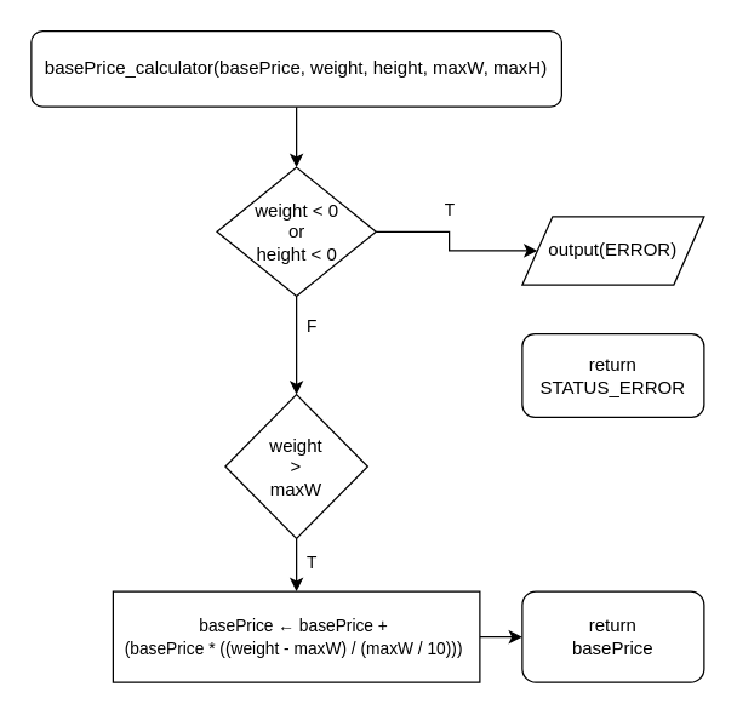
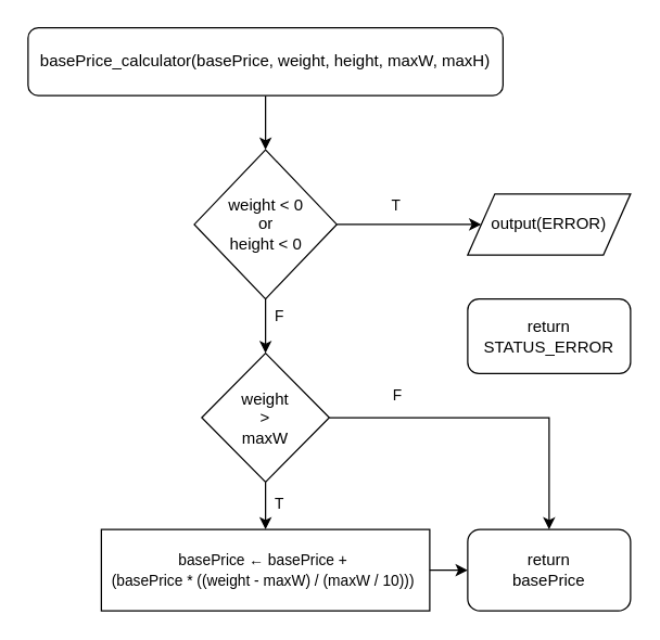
- <mxCell id="8" value="weight &amp;lt; 0&lt;div&gt;or&lt;/div&gt;&lt;div&gt;height &amp;lt; 0&lt;/div&gt;" style="rhombus;whiteSpace=wrap;html=1;" vertex="1" parent="1"><mxGeometry x="142.5" y="110" width="105" height="85" as="geometry" /></mxCell>
+ <mxCell id="8" value="weight &amp;lt; 0&lt;div&gt;or&lt;/div&gt;&lt;div&gt;height &amp;lt; 0&lt;/div&gt;" style="rhombus;whiteSpace=wrap;html=1;" vertex="1" parent="1"><mxGeometry x="142.5" y="110" width="105" height="110" as="geometry" /></mxCell>
+ <mxCell id="15" style="edgeStyle=orthogonalEdgeStyle;rounded=0;orthogonalLoop=1;jettySize=auto;html=1;exitX=1;exitY=0.5;exitDx=0;exitDy=0;entryX=0.5;entryY=0;entryDx=0;entryDy=0;" edge="1" parent="1" source="17" target="18"><mxGeometry relative="1" as="geometry" /></mxCell>
+ <mxCell id="16" value="F" style="edgeLabel;html=1;align=center;verticalAlign=middle;resizable=0;points=[];" vertex="1" connectable="0" parent="15"><mxGeometry x="-0.599" y="1" relative="1" as="geometry"><mxPoint y="-16" as="offset" /></mxGeometry></mxCell>
